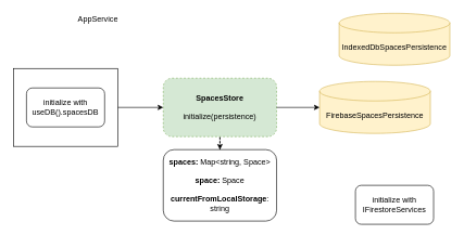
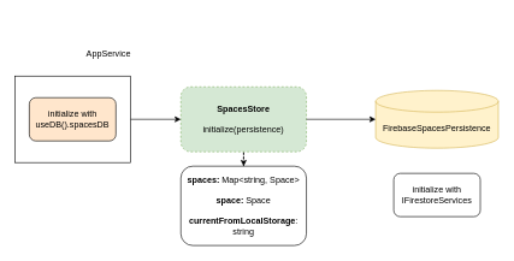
- <mxCell id="9" value="AppService" style="text;html=1;align=center;verticalAlign=middle;whiteSpace=wrap;rounded=0;" vertex="1" parent="1"><mxGeometry x="120" y="15" width="60" height="30" as="geometry" /></mxCell>
+ <mxCell id="9" value="AppService" style="text;html=1;align=center;verticalAlign=middle;whiteSpace=wrap;rounded=0;" vertex="1" parent="1"><mxGeometry x="120" y="60" width="60" height="30" as="geometry" /></mxCell>
- <mxCell id="6" value="IndexedDbSpacesPersistence" style="shape=cylinder3;whiteSpace=wrap;html=1;boundedLbl=1;backgroundOutline=1;size=15;fillColor=#fff2cc;strokeColor=#d6b656;" vertex="1" parent="1"><mxGeometry x="520" y="20" width="170" height="80" as="geometry" /></mxCell>
- <mxCell id="10" value="&lt;div&gt;initialize with&lt;/div&gt;useDB().spacesDB" style="rounded=1;whiteSpace=wrap;html=1;" vertex="1" parent="1"><mxGeometry x="40" y="135" width="120" height="60" as="geometry" /></mxCell>
+ <mxCell id="10" value="&lt;div&gt;initialize with&lt;/div&gt;useDB().spacesDB" style="rounded=1;whiteSpace=wrap;html=1;fillColor=#ffe6cc;" vertex="1" parent="1"><mxGeometry x="40" y="135" width="120" height="60" as="geometry" /></mxCell>
- <mxCell id="4" value="FirebaseSpacesPersistence" style="shape=cylinder3;whiteSpace=wrap;html=1;boundedLbl=1;backgroundOutline=1;size=15;fillColor=#fff2cc;strokeColor=#d6b656;" vertex="1" parent="1"><mxGeometry x="490" y="125" width="170" height="80" as="geometry" /></mxCell>
+ <mxCell id="4" value="FirebaseSpacesPersistence" style="shape=cylinder3;whiteSpace=wrap;html=1;boundedLbl=1;backgroundOutline=1;size=15;fillColor=#fff2cc;strokeColor=#d6b656;" vertex="1" parent="1"><mxGeometry x="520" y="125" width="170" height="80" as="geometry" /></mxCell>
- <mxCell id="12" value="&lt;div&gt;initialize with&lt;/div&gt;IFirestoreServices" style="rounded=1;whiteSpace=wrap;html=1;" vertex="1" parent="1"><mxGeometry x="545" y="285" width="120" height="60" as="geometry" /></mxCell>
+ <mxCell id="12" value="&lt;div&gt;initialize with&lt;/div&gt;IFirestoreServices" style="rounded=1;whiteSpace=wrap;html=1;" vertex="1" parent="1"><mxGeometry x="545" y="240" width="120" height="60" as="geometry" /></mxCell>
